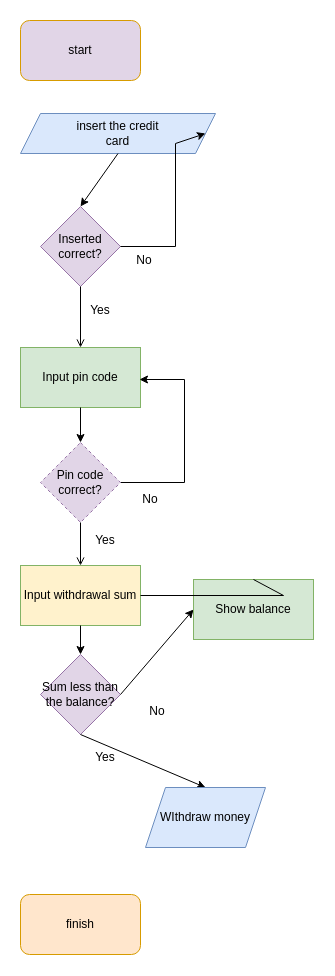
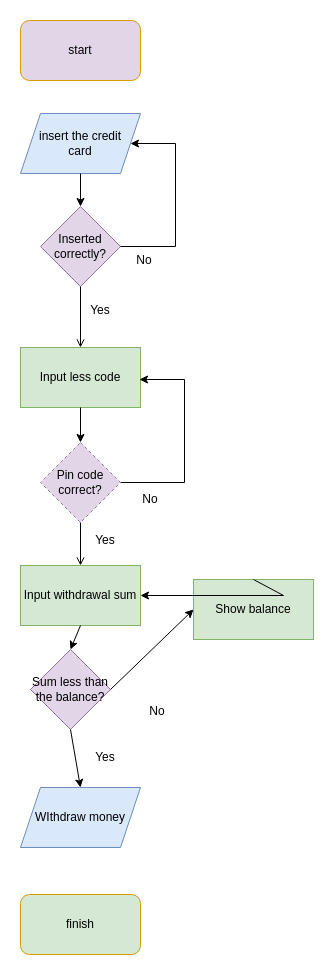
- <mxCell id="3" value="insert the credit &lt;br&gt;card" style="shape=parallelogram;perimeter=parallelogramPerimeter;whiteSpace=wrap;html=1;fixedSize=1;fillColor=#dae8fc;strokeColor=#6c8ebf;" vertex="1" parent="1"><mxGeometry x="20" y="113" width="195" height="40" as="geometry" /></mxCell>
+ <mxCell id="3" value="insert the credit &lt;br&gt;card" style="shape=parallelogram;perimeter=parallelogramPerimeter;whiteSpace=wrap;html=1;fixedSize=1;fillColor=#dae8fc;strokeColor=#6c8ebf;" vertex="1" parent="1"><mxGeometry x="20" y="113" width="120" height="60" as="geometry" /></mxCell>
- <mxCell id="4" value="Inserted correct?" style="rhombus;whiteSpace=wrap;html=1;fillColor=#e1d5e7;strokeColor=#9673a6;" vertex="1" parent="1"><mxGeometry x="40" y="206" width="80" height="80" as="geometry" /></mxCell>
+ <mxCell id="4" value="Inserted correctly?" style="rhombus;whiteSpace=wrap;html=1;fillColor=#e1d5e7;strokeColor=#9673a6;" vertex="1" parent="1"><mxGeometry x="40" y="206" width="80" height="80" as="geometry" /></mxCell>
- <mxCell id="10" value="Input pin code" style="rounded=0;whiteSpace=wrap;html=1;fillColor=#d5e8d4;strokeColor=#82b366;" vertex="1" parent="1"><mxGeometry x="20" y="347" width="120" height="60" as="geometry" /></mxCell>
+ <mxCell id="10" value="Input less code" style="rounded=0;whiteSpace=wrap;html=1;fillColor=#d5e8d4;strokeColor=#82b366;" vertex="1" parent="1"><mxGeometry x="20" y="347" width="120" height="60" as="geometry" /></mxCell>
- <mxCell id="17" value="Input withdrawal sum" style="rounded=0;whiteSpace=wrap;html=1;fillColor=#fff2cc;strokeColor=#82b366;" vertex="1" parent="1"><mxGeometry x="20" y="565" width="120" height="60" as="geometry" /></mxCell>
+ <mxCell id="17" value="Input withdrawal sum" style="rounded=0;whiteSpace=wrap;html=1;fillColor=#d5e8d4;strokeColor=#82b366;" vertex="1" parent="1"><mxGeometry x="20" y="565" width="120" height="60" as="geometry" /></mxCell>
- <mxCell id="25" value="" style="endArrow=none;html=1;rounded=0;exitX=0.5;exitY=0;exitDx=0;exitDy=0;entryX=1;entryY=0.5;entryDx=0;entryDy=0;" edge="1" parent="1" source="24" target="17"><mxGeometry width="50" height="50" relative="1" as="geometry"><mxPoint x="270" y="652" as="sourcePoint" /><mxPoint x="320" y="602" as="targetPoint" /><Array as="points"><mxPoint x="283" y="595" /></Array></mxGeometry></mxCell>
+ <mxCell id="25" value="" style="endArrow=classic;html=1;rounded=0;exitX=0.5;exitY=0;exitDx=0;exitDy=0;entryX=1;entryY=0.5;entryDx=0;entryDy=0;" edge="1" parent="1" source="24" target="17"><mxGeometry width="50" height="50" relative="1" as="geometry"><mxPoint x="270" y="652" as="sourcePoint" /><mxPoint x="320" y="602" as="targetPoint" /><Array as="points"><mxPoint x="283" y="595" /></Array></mxGeometry></mxCell>
- <mxCell id="18" value="Sum less than the balance?" style="rhombus;whiteSpace=wrap;html=1;fillColor=#e1d5e7;strokeColor=#9673a6;" vertex="1" parent="1"><mxGeometry x="40" y="654" width="80" height="80" as="geometry" /></mxCell>
+ <mxCell id="18" value="Sum less than the balance?" style="rhombus;whiteSpace=wrap;html=1;fillColor=#e1d5e7;strokeColor=#9673a6;" vertex="1" parent="1"><mxGeometry x="30" y="649" width="80" height="80" as="geometry" /></mxCell>
- <mxCell id="26" value="WIthdraw money" style="shape=parallelogram;perimeter=parallelogramPerimeter;whiteSpace=wrap;html=1;fixedSize=1;fillColor=#dae8fc;strokeColor=#6c8ebf;" vertex="1" parent="1"><mxGeometry x="145" y="787" width="120" height="60" as="geometry" /></mxCell>
+ <mxCell id="26" value="WIthdraw money" style="shape=parallelogram;perimeter=parallelogramPerimeter;whiteSpace=wrap;html=1;fixedSize=1;fillColor=#dae8fc;strokeColor=#6c8ebf;" vertex="1" parent="1"><mxGeometry x="20" y="787" width="120" height="60" as="geometry" /></mxCell>
- <mxCell id="27" value="finish" style="rounded=1;whiteSpace=wrap;html=1;fillColor=#ffe6cc;strokeColor=#d79b00;" vertex="1" parent="1"><mxGeometry x="20" y="894" width="120" height="60" as="geometry" /></mxCell>
+ <mxCell id="27" value="finish" style="rounded=1;whiteSpace=wrap;html=1;fillColor=#d5e8d4;strokeColor=#d79b00;" vertex="1" parent="1"><mxGeometry x="20" y="894" width="120" height="60" as="geometry" /></mxCell>
